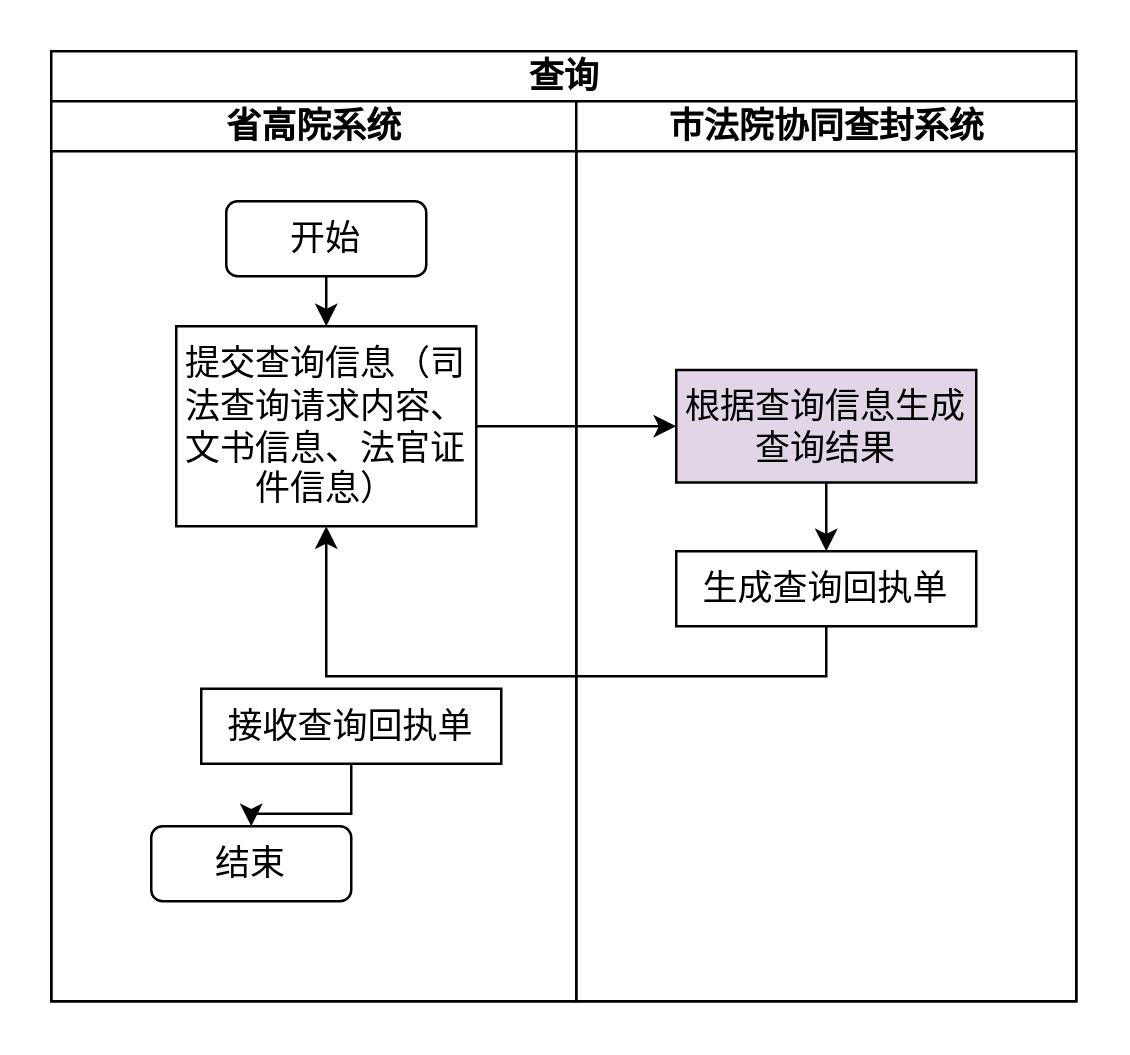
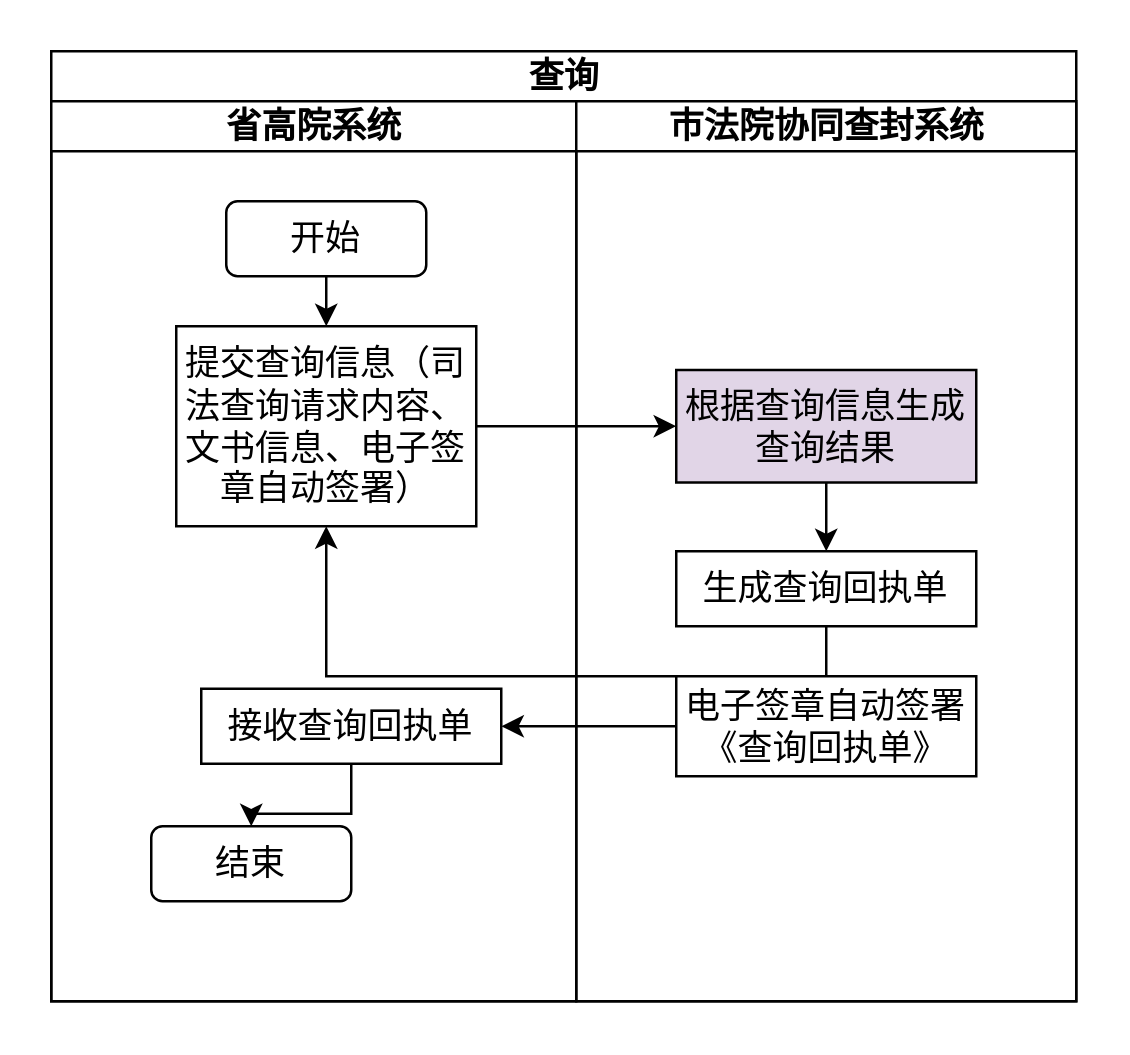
- <mxCell id="6" value="提交查询信息（司法查询请求内容、文书信息、法官证件信息）" style="rounded=0;whiteSpace=wrap;html=1;sketch=0;fontSize=14;" parent="3" vertex="1"><mxGeometry x="50" y="90" width="120" height="80" as="geometry" /></mxCell>
+ <mxCell id="6" value="提交查询信息（司法查询请求内容、文书信息、电子签章自动签署）" style="rounded=0;whiteSpace=wrap;html=1;sketch=0;fontSize=14;" parent="3" vertex="1"><mxGeometry x="50" y="90" width="120" height="80" as="geometry" /></mxCell>
+ <mxCell id="17" style="edgeStyle=orthogonalEdgeStyle;rounded=0;orthogonalLoop=1;jettySize=auto;html=1;exitX=0;exitY=0.5;exitDx=0;exitDy=0;entryX=1;entryY=0.5;entryDx=0;entryDy=0;" edge="1" parent="2" source="15" target="8"><mxGeometry relative="1" as="geometry" /></mxCell>
+ <mxCell id="15" value="电子签章自动签署《查询回执单》" style="rounded=0;whiteSpace=wrap;html=1;sketch=0;fontSize=14;" vertex="1" parent="10"><mxGeometry x="40" y="230" width="120" height="40" as="geometry" /></mxCell>
